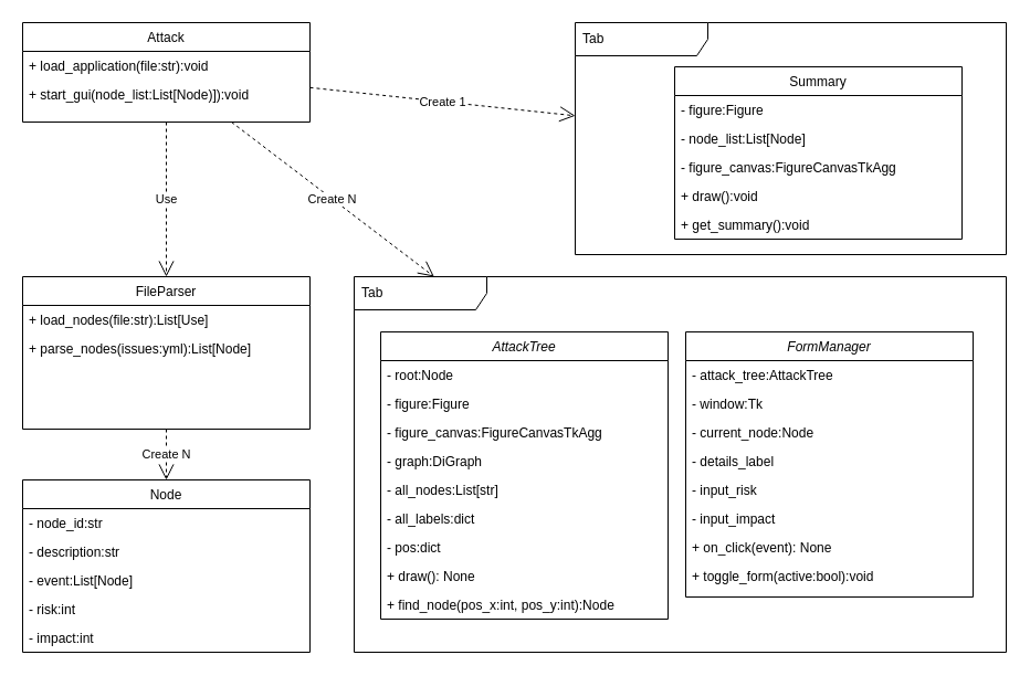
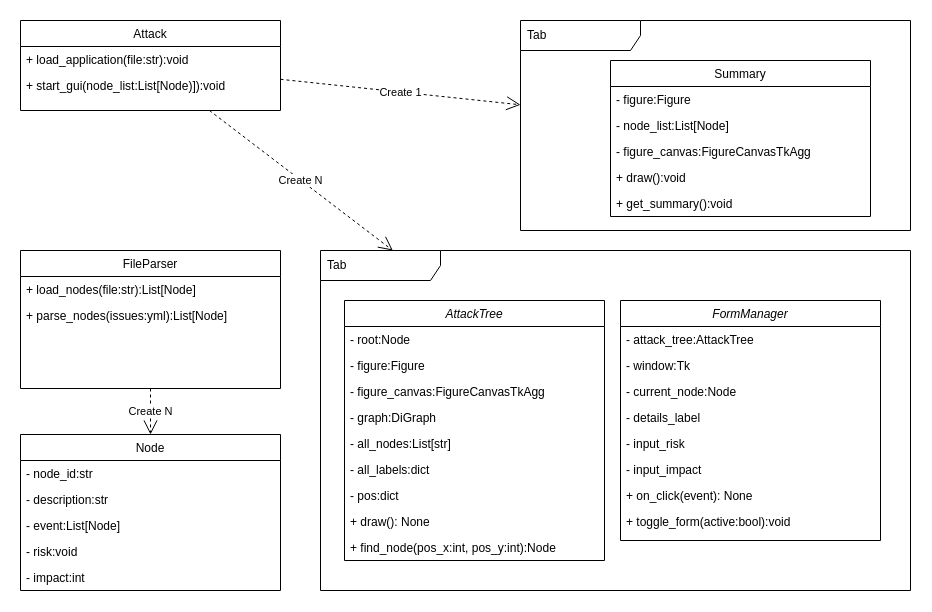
- <mxCell id="39" value="Use" style="endArrow=open;endSize=12;dashed=1;html=1;rounded=0;entryX=0.5;entryY=0;entryDx=0;entryDy=0;" edge="1" parent="1" source="15" target="12"><mxGeometry width="160" relative="1" as="geometry"><mxPoint x="280" y="270" as="sourcePoint" /><mxPoint x="440" y="270" as="targetPoint" /></mxGeometry></mxCell>
- <mxCell id="13" value="+ load_nodes(file:str):List[Use]" style="text;align=left;verticalAlign=top;spacingLeft=4;spacingRight=4;overflow=hidden;rotatable=0;points=[[0,0.5],[1,0.5]];portConstraint=eastwest;" parent="12" vertex="1"><mxGeometry y="26" width="260" height="26" as="geometry" /></mxCell>
+ <mxCell id="13" value="+ load_nodes(file:str):List[Node]" style="text;align=left;verticalAlign=top;spacingLeft=4;spacingRight=4;overflow=hidden;rotatable=0;points=[[0,0.5],[1,0.5]];portConstraint=eastwest;" parent="12" vertex="1"><mxGeometry y="26" width="260" height="26" as="geometry" /></mxCell>
- <mxCell id="31" value="- risk:int" style="text;align=left;verticalAlign=top;spacingLeft=4;spacingRight=4;overflow=hidden;rotatable=0;points=[[0,0.5],[1,0.5]];portConstraint=eastwest;rounded=0;shadow=0;html=0;" vertex="1" parent="27"><mxGeometry y="104" width="260" height="26" as="geometry" /></mxCell>
+ <mxCell id="31" value="- risk:void" style="text;align=left;verticalAlign=top;spacingLeft=4;spacingRight=4;overflow=hidden;rotatable=0;points=[[0,0.5],[1,0.5]];portConstraint=eastwest;rounded=0;shadow=0;html=0;" vertex="1" parent="27"><mxGeometry y="104" width="260" height="26" as="geometry" /></mxCell>
